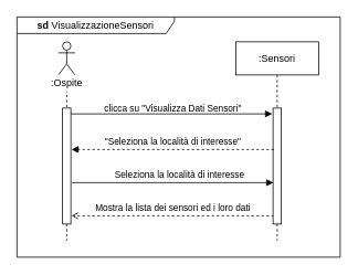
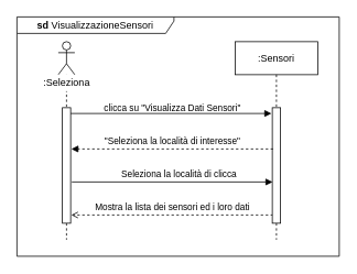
- <mxCell id="7" value=":Ospite" style="text;html=1;strokeColor=none;align=center;verticalAlign=middle;whiteSpace=wrap;rounded=0;fillColor=#ffffff;" parent="1" vertex="1"><mxGeometry x="38.75" y="90" width="82.5" height="20" as="geometry" /></mxCell>
+ <mxCell id="7" value=":Seleziona" style="text;html=1;strokeColor=none;align=center;verticalAlign=middle;whiteSpace=wrap;rounded=0;fillColor=#ffffff;" parent="1" vertex="1"><mxGeometry x="38.75" y="90" width="82.5" height="20" as="geometry" /></mxCell>
- <mxCell id="13" value="&lt;font style=&quot;font-size: 11px&quot;&gt;Seleziona la località di interesse&lt;/font&gt;" style="text;html=1;align=center;verticalAlign=middle;resizable=0;points=[];autosize=1;" parent="1" vertex="1"><mxGeometry x="131.25" y="200" width="170" height="20" as="geometry" /></mxCell>
+ <mxCell id="13" value="&lt;font style=&quot;font-size: 11px&quot;&gt;Seleziona la località di clicca&lt;/font&gt;" style="text;html=1;align=center;verticalAlign=middle;resizable=0;points=[];autosize=1;" parent="1" vertex="1"><mxGeometry x="131.25" y="200" width="170" height="20" as="geometry" /></mxCell>
